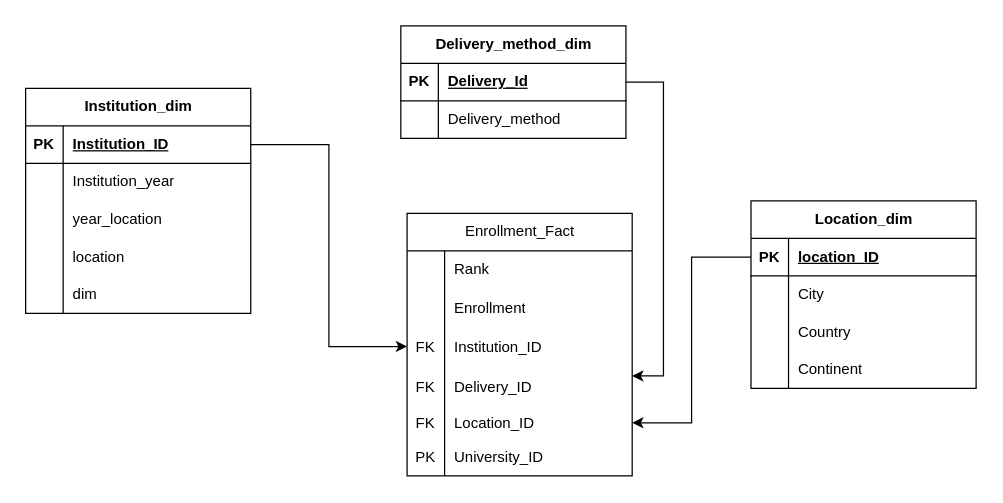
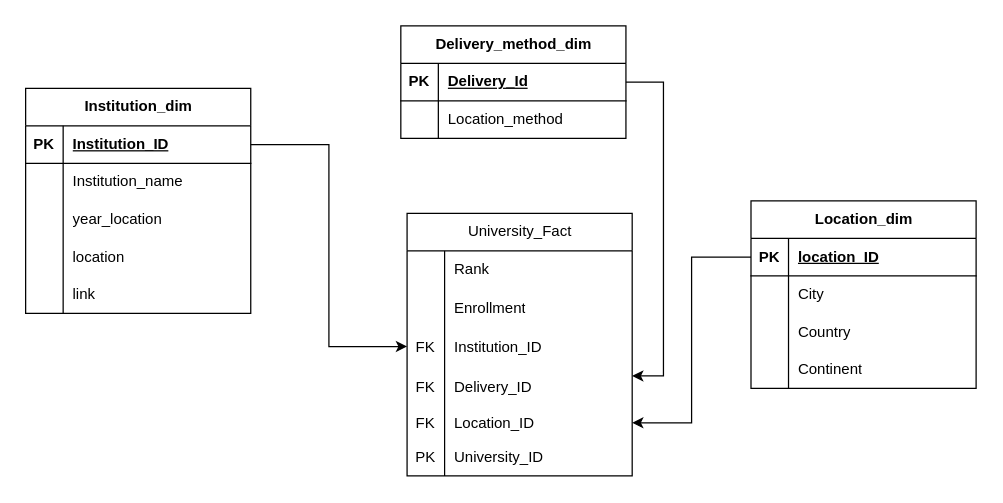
- <mxCell id="24" value="Delivery_method" style="shape=partialRectangle;connectable=0;fillColor=none;top=0;left=0;bottom=0;right=0;align=left;spacingLeft=6;overflow=hidden;whiteSpace=wrap;html=1;" parent="22" vertex="1"><mxGeometry x="30" width="150" height="30" as="geometry"><mxRectangle width="150" height="30" as="alternateBounds" /></mxGeometry></mxCell>
+ <mxCell id="24" value="Location_method" style="shape=partialRectangle;connectable=0;fillColor=none;top=0;left=0;bottom=0;right=0;align=left;spacingLeft=6;overflow=hidden;whiteSpace=wrap;html=1;" parent="22" vertex="1"><mxGeometry x="30" width="150" height="30" as="geometry"><mxRectangle width="150" height="30" as="alternateBounds" /></mxGeometry></mxCell>
- <mxCell id="8" value="Institution_year" style="shape=partialRectangle;connectable=0;fillColor=none;top=0;left=0;bottom=0;right=0;align=left;spacingLeft=6;overflow=hidden;whiteSpace=wrap;html=1;" parent="6" vertex="1"><mxGeometry x="30" width="150" height="30" as="geometry"><mxRectangle width="150" height="30" as="alternateBounds" /></mxGeometry></mxCell>
+ <mxCell id="8" value="Institution_name" style="shape=partialRectangle;connectable=0;fillColor=none;top=0;left=0;bottom=0;right=0;align=left;spacingLeft=6;overflow=hidden;whiteSpace=wrap;html=1;" parent="6" vertex="1"><mxGeometry x="30" width="150" height="30" as="geometry"><mxRectangle width="150" height="30" as="alternateBounds" /></mxGeometry></mxCell>
- <mxCell id="41" value="Enrollment_Fact" style="shape=table;startSize=30;container=1;collapsible=1;childLayout=tableLayout;fixedRows=0;rowLines=0;align=center;resizeLast=1;html=1;" parent="1" vertex="1"><mxGeometry x="325" y="170" width="180" height="210" as="geometry" /></mxCell>
+ <mxCell id="41" value="University_Fact" style="shape=table;startSize=30;container=1;collapsible=1;childLayout=tableLayout;fixedRows=0;rowLines=0;align=center;resizeLast=1;html=1;" parent="1" vertex="1"><mxGeometry x="325" y="170" width="180" height="210" as="geometry" /></mxCell>
- <mxCell id="17" value="dim" style="shape=partialRectangle;connectable=0;fillColor=none;top=0;left=0;bottom=0;right=0;align=left;spacingLeft=6;overflow=hidden;whiteSpace=wrap;html=1;" parent="15" vertex="1"><mxGeometry x="30" width="150" height="30" as="geometry"><mxRectangle width="150" height="30" as="alternateBounds" /></mxGeometry></mxCell>
+ <mxCell id="17" value="link" style="shape=partialRectangle;connectable=0;fillColor=none;top=0;left=0;bottom=0;right=0;align=left;spacingLeft=6;overflow=hidden;whiteSpace=wrap;html=1;" parent="15" vertex="1"><mxGeometry x="30" width="150" height="30" as="geometry"><mxRectangle width="150" height="30" as="alternateBounds" /></mxGeometry></mxCell>
